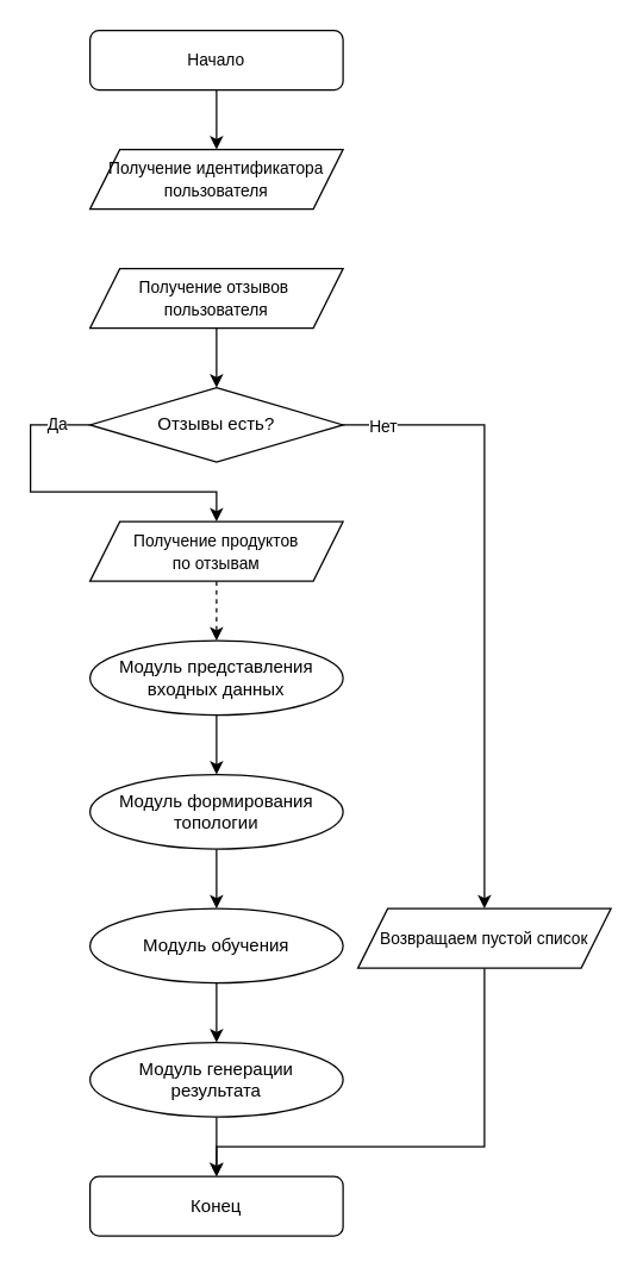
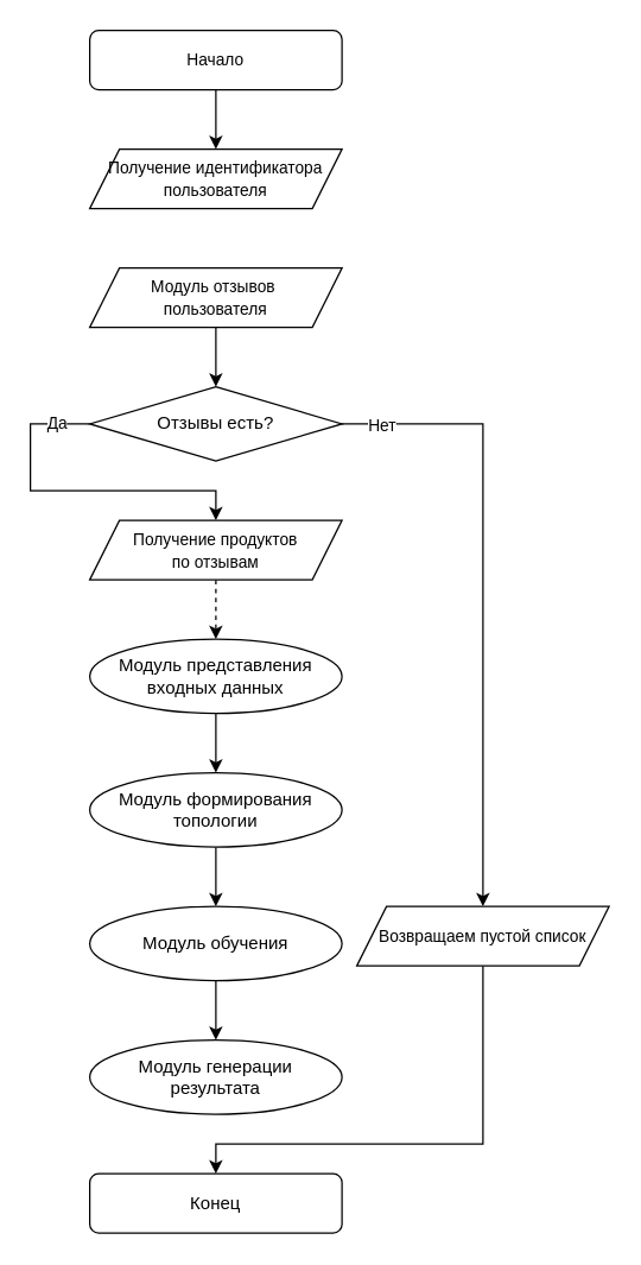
- <mxCell id="12" value="&lt;font style=&quot;font-size: 11px&quot;&gt;Получение отзывов&amp;nbsp;&lt;br&gt;пользователя&lt;br&gt;&lt;/font&gt;" style="shape=parallelogram;perimeter=parallelogramPerimeter;whiteSpace=wrap;html=1;fixedSize=1;fontFamily=Helvetica;fontSize=12;" vertex="1" parent="1"><mxGeometry x="60" y="180" width="170" height="40" as="geometry" /></mxCell>
+ <mxCell id="12" value="&lt;font style=&quot;font-size: 11px&quot;&gt;Модуль отзывов&amp;nbsp;&lt;br&gt;пользователя&lt;br&gt;&lt;/font&gt;" style="shape=parallelogram;perimeter=parallelogramPerimeter;whiteSpace=wrap;html=1;fixedSize=1;fontFamily=Helvetica;fontSize=12;" vertex="1" parent="1"><mxGeometry x="60" y="180" width="170" height="40" as="geometry" /></mxCell>
- <mxCell id="23" style="edgeStyle=orthogonalEdgeStyle;rounded=0;orthogonalLoop=1;jettySize=auto;html=1;exitX=0.5;exitY=1;exitDx=0;exitDy=0;entryX=0.5;entryY=0;entryDx=0;entryDy=0;" edge="1" parent="1" source="24" target="5"><mxGeometry relative="1" as="geometry" /></mxCell>
